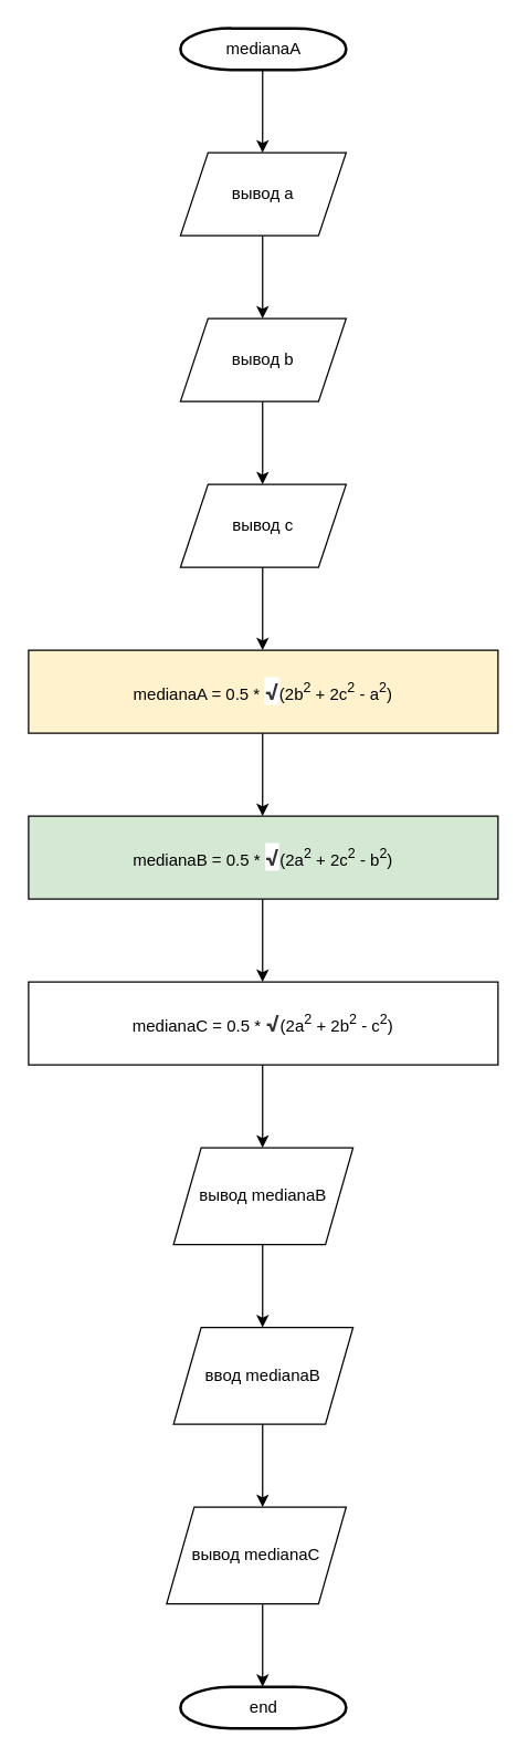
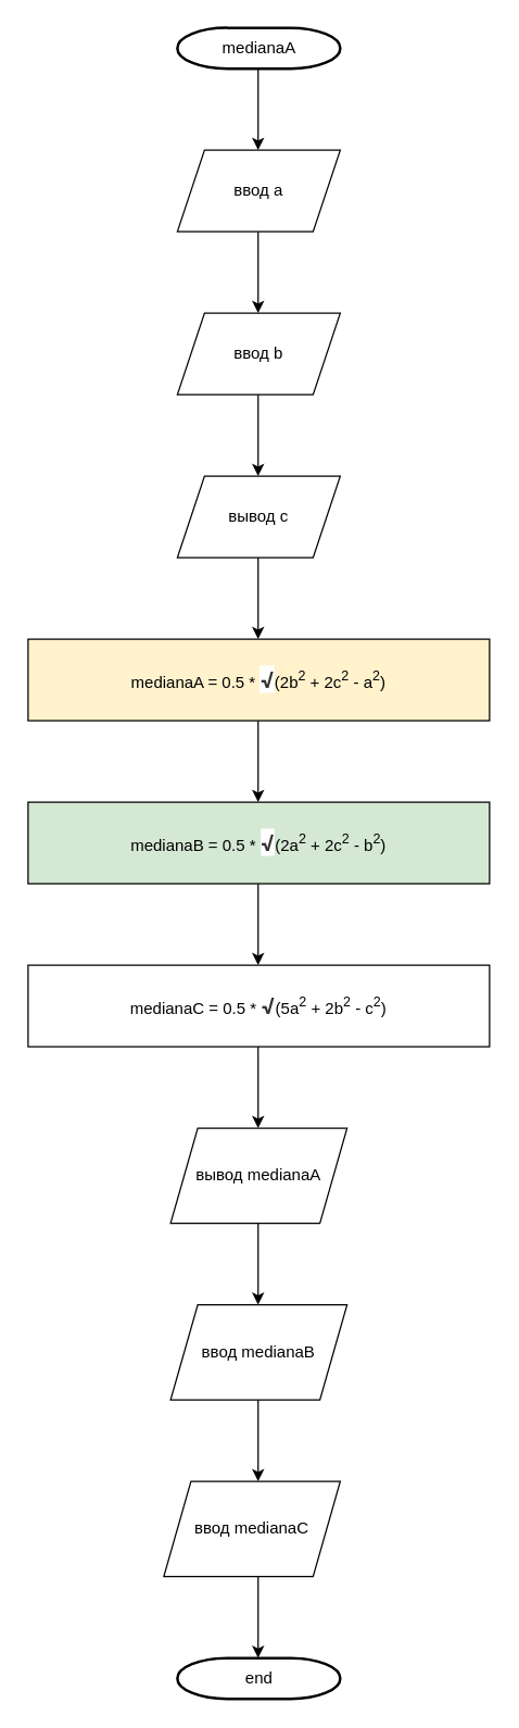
- <mxCell id="5" value="вывод a" style="shape=parallelogram;perimeter=parallelogramPerimeter;whiteSpace=wrap;html=1;fixedSize=1;" vertex="1" parent="1"><mxGeometry x="130" y="110" width="120" height="60" as="geometry" /></mxCell>
+ <mxCell id="5" value="ввод a" style="shape=parallelogram;perimeter=parallelogramPerimeter;whiteSpace=wrap;html=1;fixedSize=1;" vertex="1" parent="1"><mxGeometry x="130" y="110" width="120" height="60" as="geometry" /></mxCell>
- <mxCell id="7" value="вывод b" style="shape=parallelogram;perimeter=parallelogramPerimeter;whiteSpace=wrap;html=1;fixedSize=1;" vertex="1" parent="1"><mxGeometry x="130" y="230" width="120" height="60" as="geometry" /></mxCell>
+ <mxCell id="7" value="ввод b" style="shape=parallelogram;perimeter=parallelogramPerimeter;whiteSpace=wrap;html=1;fixedSize=1;" vertex="1" parent="1"><mxGeometry x="130" y="230" width="120" height="60" as="geometry" /></mxCell>
- <mxCell id="15" value="medianaC = 0.5 *&amp;nbsp;&lt;strong style=&quot;color: rgb(51, 51, 51); font-family: &amp;quot;YS Text&amp;quot;, -apple-system, BlinkMacSystemFont, Arial, Helvetica, sans-serif; font-size: 16px; text-align: start; background-color: rgb(255, 255, 255);&quot;&gt;√&lt;/strong&gt;(2a&lt;sup&gt;2&lt;/sup&gt; + 2b&lt;sup&gt;2&lt;/sup&gt;&amp;nbsp;- c&lt;sup&gt;2&lt;/sup&gt;)" style="rounded=0;whiteSpace=wrap;html=1;" vertex="1" parent="1"><mxGeometry x="20" y="710" width="340" height="60" as="geometry" /></mxCell>
+ <mxCell id="15" value="medianaC = 0.5 *&amp;nbsp;&lt;strong style=&quot;color: rgb(51, 51, 51); font-family: &amp;quot;YS Text&amp;quot;, -apple-system, BlinkMacSystemFont, Arial, Helvetica, sans-serif; font-size: 16px; text-align: start; background-color: rgb(255, 255, 255);&quot;&gt;√&lt;/strong&gt;(5a&lt;sup&gt;2&lt;/sup&gt; + 2b&lt;sup&gt;2&lt;/sup&gt;&amp;nbsp;- c&lt;sup&gt;2&lt;/sup&gt;)" style="rounded=0;whiteSpace=wrap;html=1;" vertex="1" parent="1"><mxGeometry x="20" y="710" width="340" height="60" as="geometry" /></mxCell>
- <mxCell id="17" value="вывод medianaB" style="shape=parallelogram;perimeter=parallelogramPerimeter;whiteSpace=wrap;html=1;fixedSize=1;" vertex="1" parent="1"><mxGeometry x="125" y="830" width="130" height="70" as="geometry" /></mxCell>
+ <mxCell id="17" value="вывод medianaA" style="shape=parallelogram;perimeter=parallelogramPerimeter;whiteSpace=wrap;html=1;fixedSize=1;" vertex="1" parent="1"><mxGeometry x="125" y="830" width="130" height="70" as="geometry" /></mxCell>
- <mxCell id="21" value="вывод medianaC" style="shape=parallelogram;perimeter=parallelogramPerimeter;whiteSpace=wrap;html=1;fixedSize=1;" vertex="1" parent="1"><mxGeometry x="120" y="1090" width="130" height="70" as="geometry" /></mxCell>
+ <mxCell id="21" value="ввод medianaC" style="shape=parallelogram;perimeter=parallelogramPerimeter;whiteSpace=wrap;html=1;fixedSize=1;" vertex="1" parent="1"><mxGeometry x="120" y="1090" width="130" height="70" as="geometry" /></mxCell>
